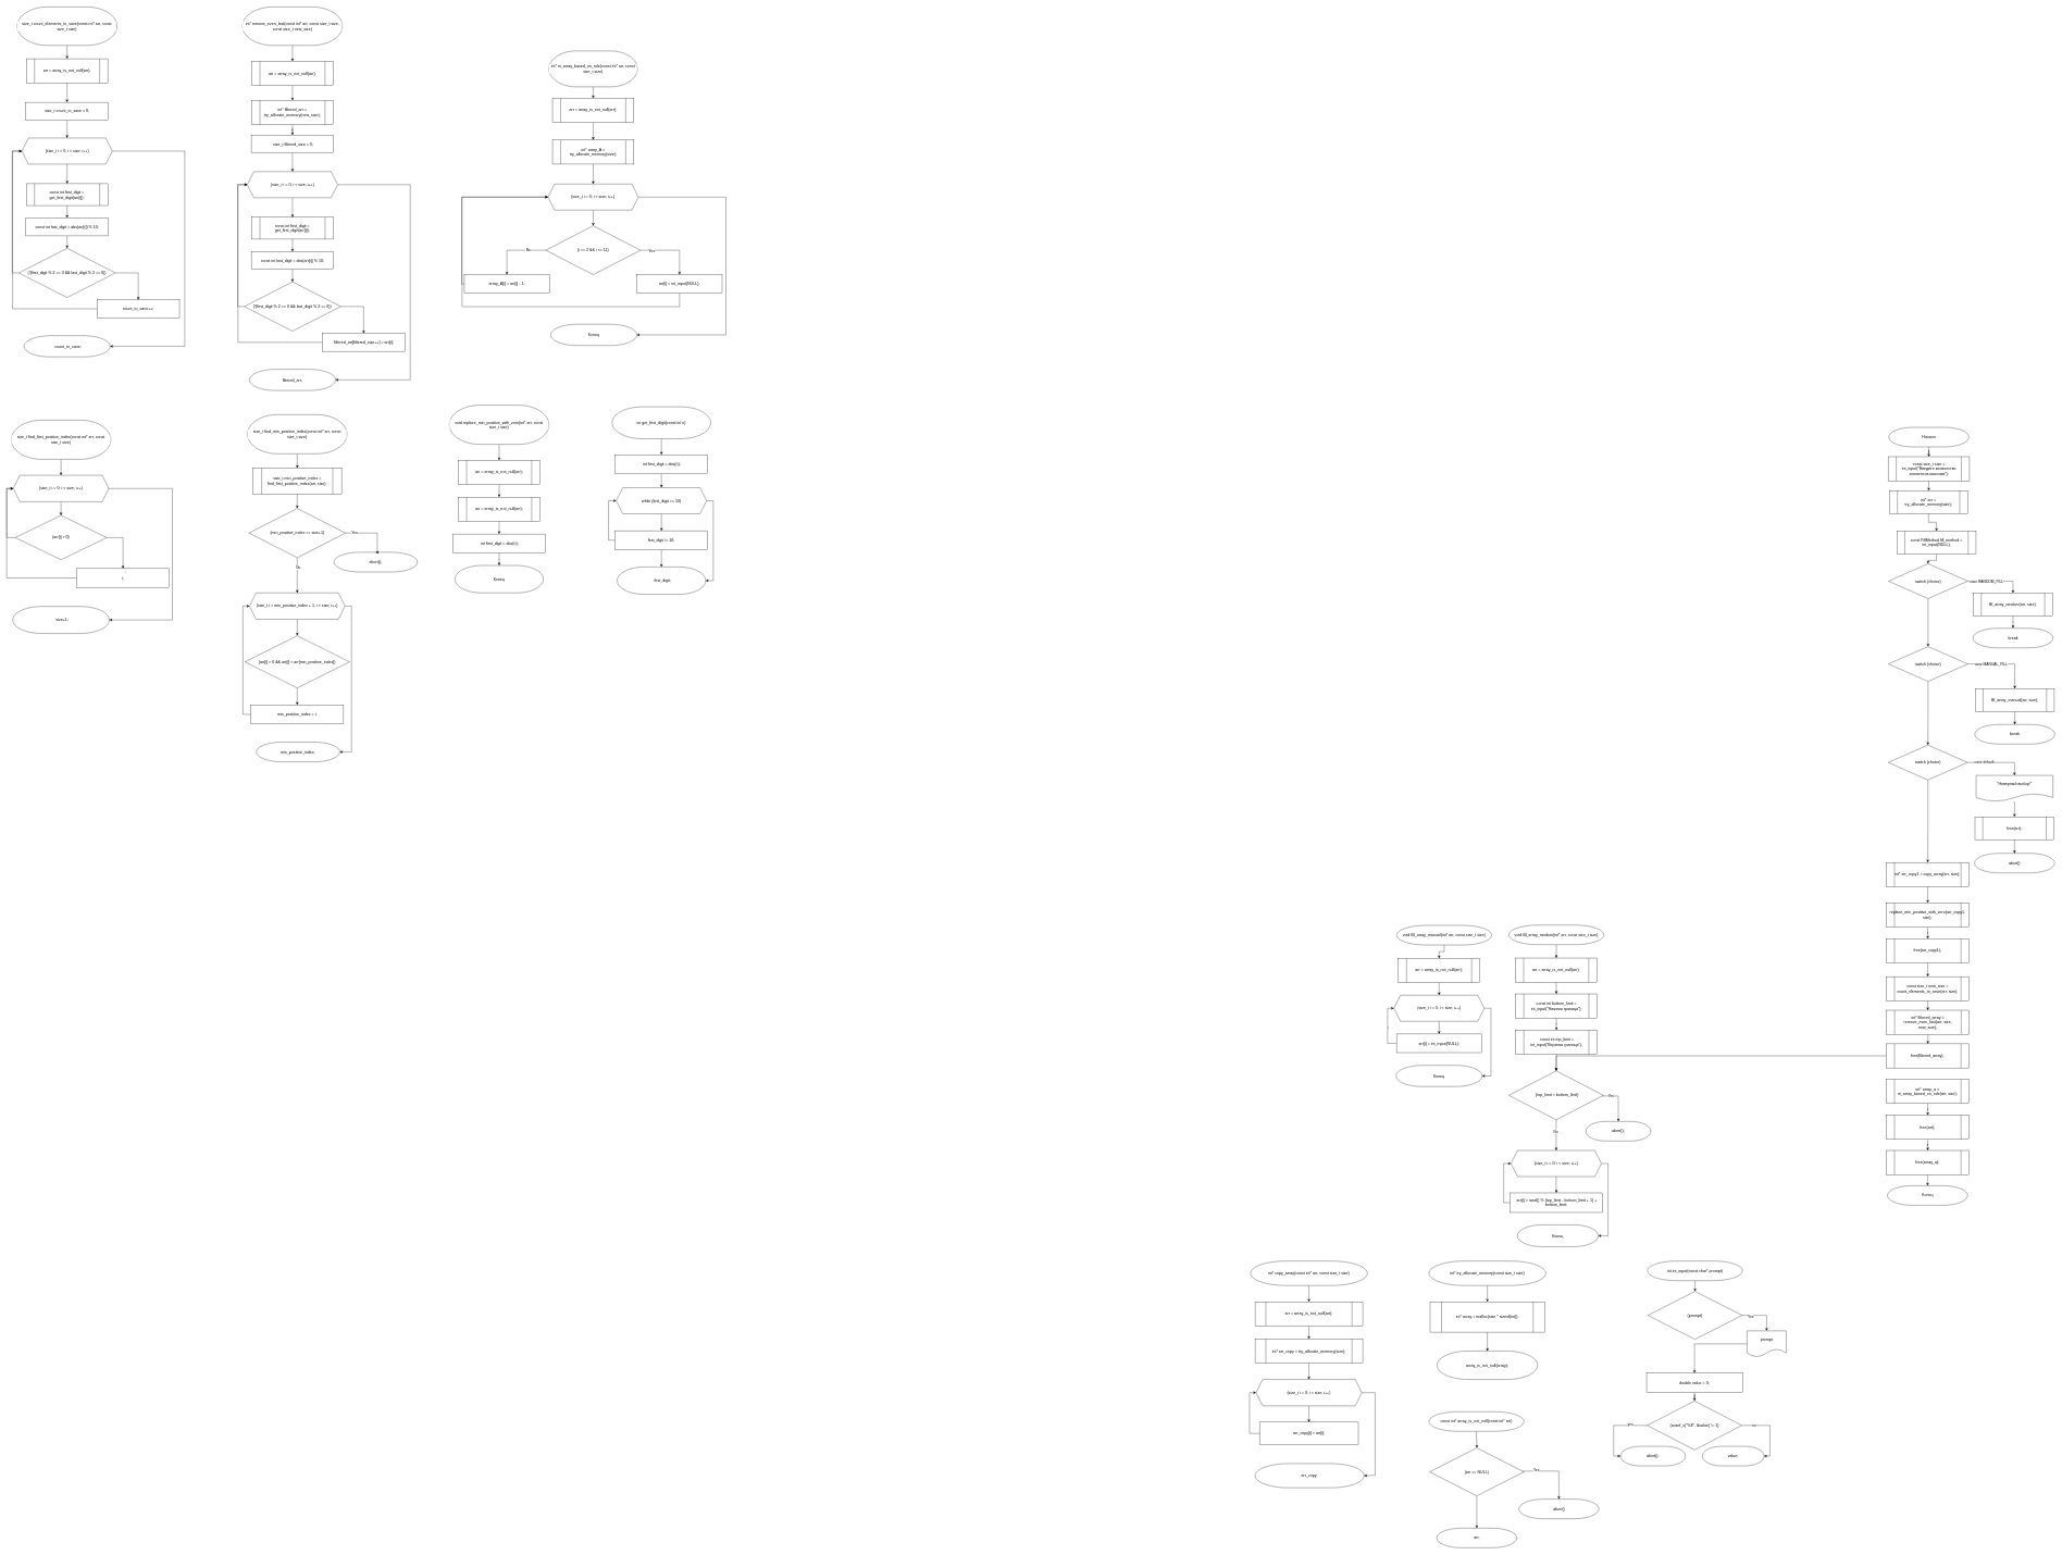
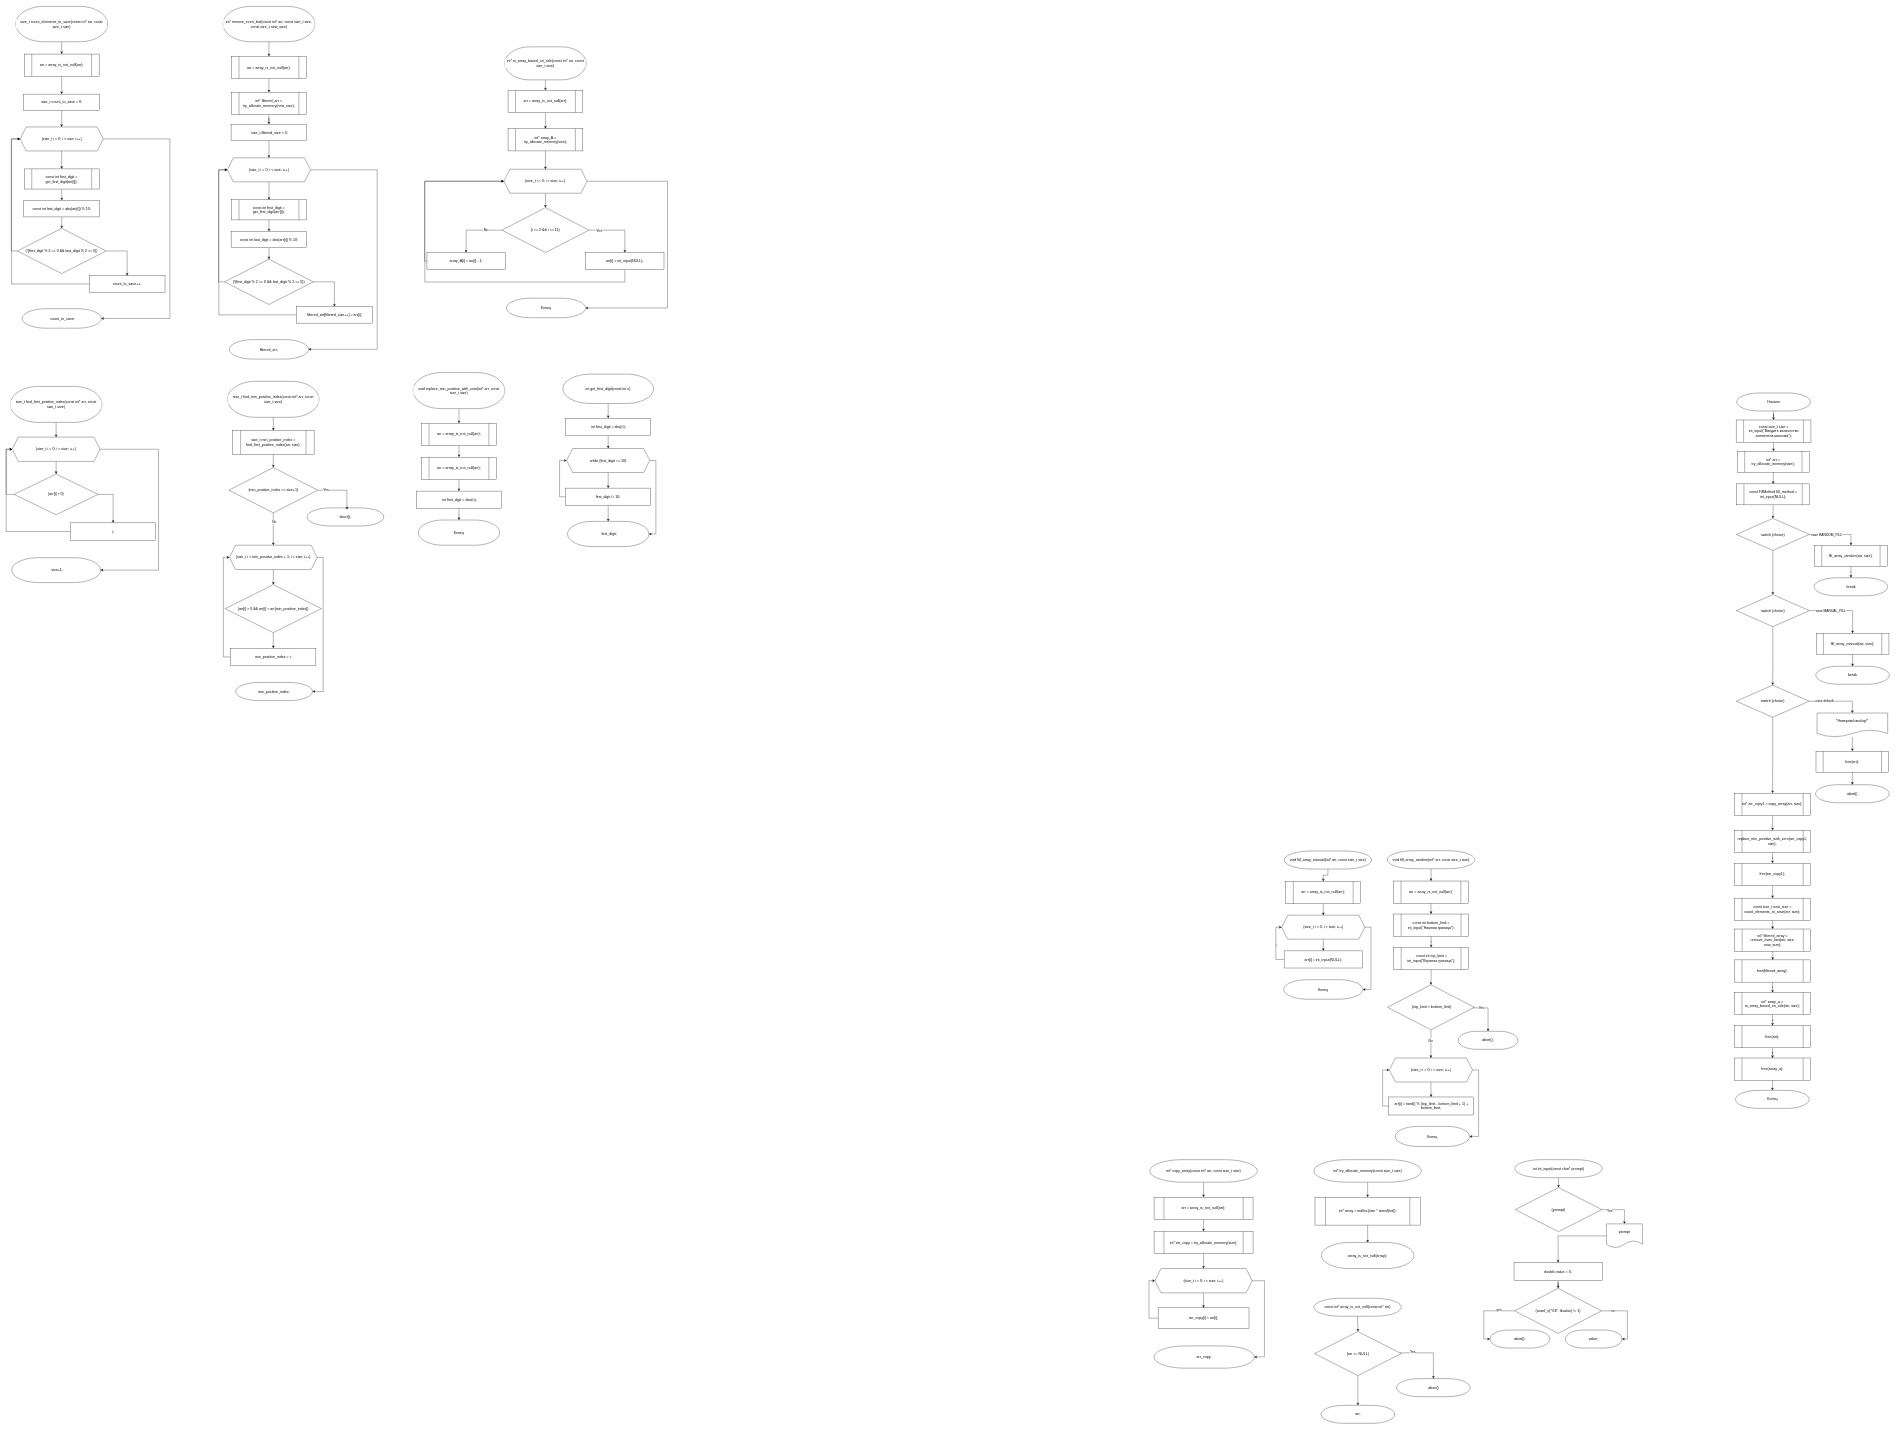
- <mxCell id="9" value="const FillMethod fill_method = int_input(NULL);" style="shape=process;whiteSpace=wrap;html=1;backgroundOutline=1;" parent="1" vertex="1"><mxGeometry x="5814.5" y="1627" width="242.5" height="70" as="geometry" /></mxCell>
+ <mxCell id="9" value="const FillMethod fill_method = int_input(NULL);" style="shape=process;whiteSpace=wrap;html=1;backgroundOutline=1;" parent="1" vertex="1"><mxGeometry x="5789.5" y="1612" width="242.5" height="70" as="geometry" /></mxCell>
- <mxCell id="39" value="" style="edgeStyle=orthogonalEdgeStyle;rounded=0;orthogonalLoop=1;jettySize=auto;html=1;" parent="1" source="40" target="65" edge="1"><mxGeometry relative="1" as="geometry" /></mxCell>
+ <mxCell id="39" value="" style="edgeStyle=orthogonalEdgeStyle;rounded=0;orthogonalLoop=1;jettySize=auto;html=1;" parent="1" source="40" target="118" edge="1"><mxGeometry relative="1" as="geometry" /></mxCell>
